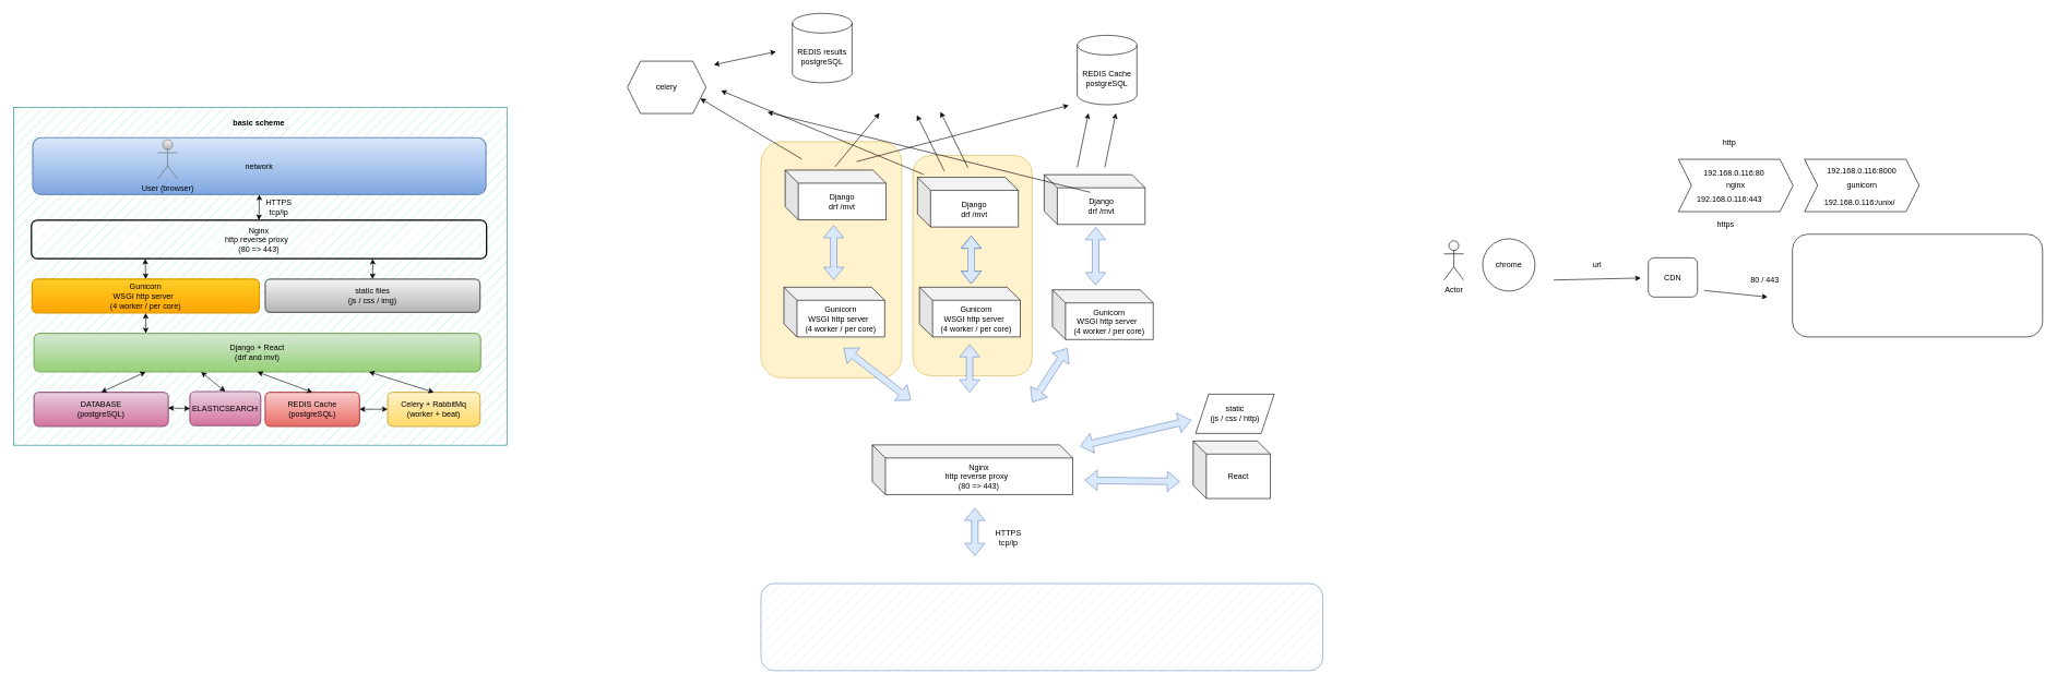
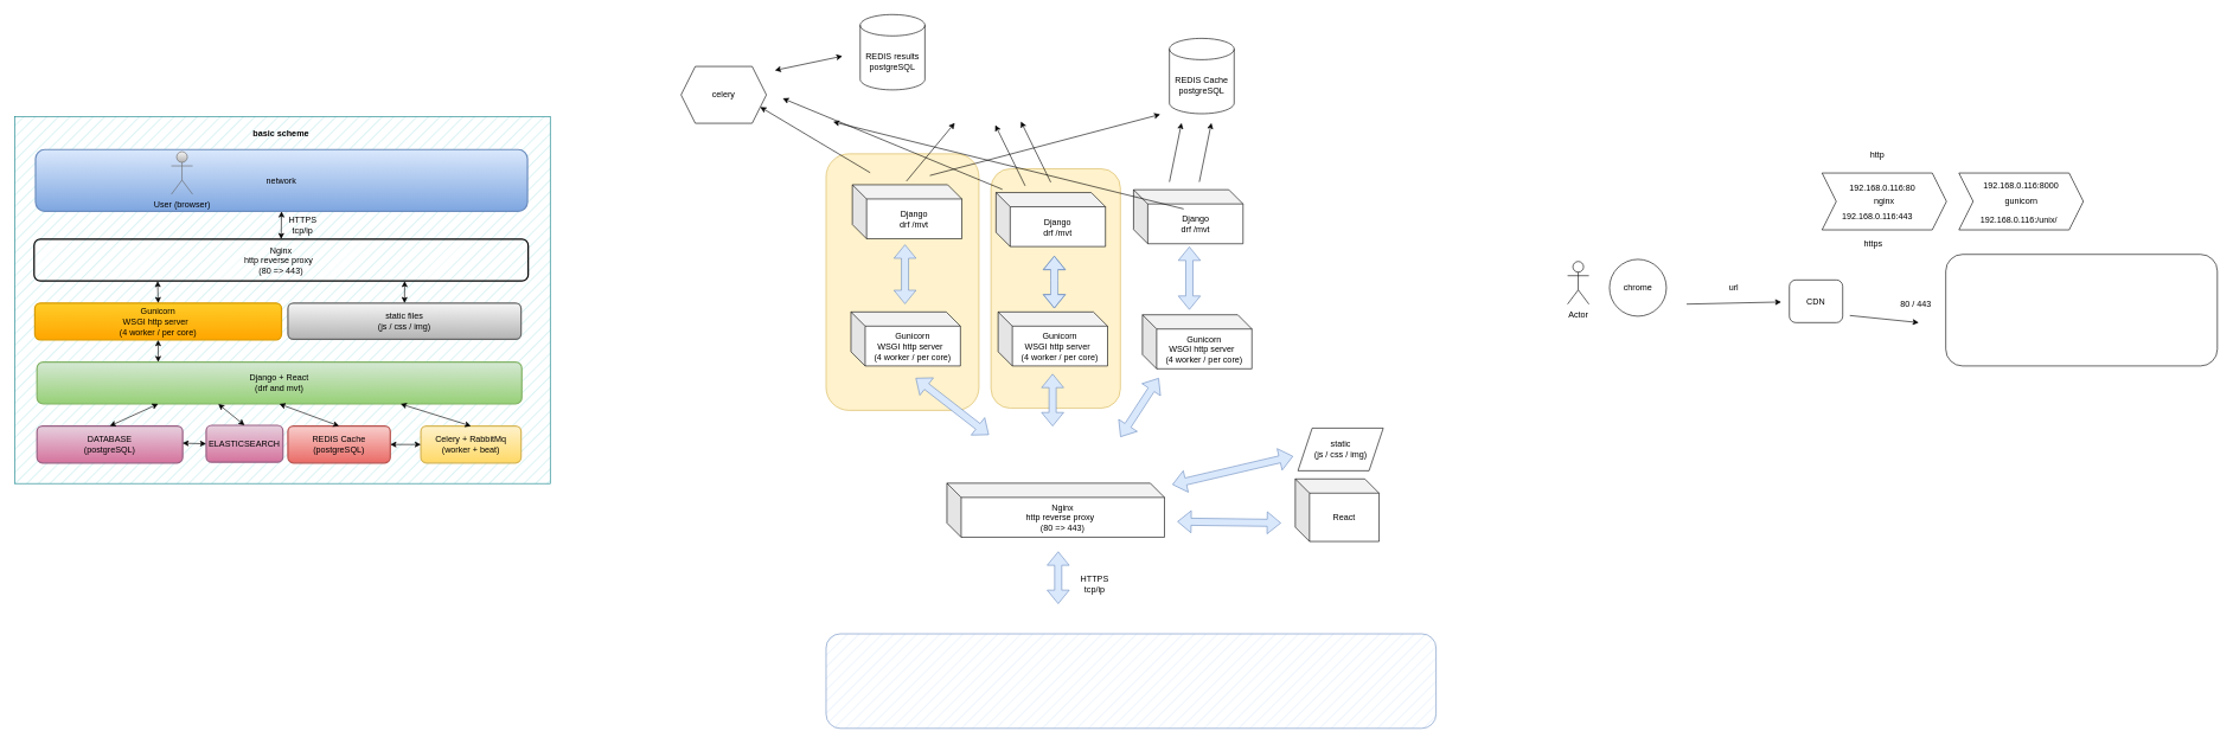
- <mxCell id="38" value="static&lt;br&gt;(js / css / http)" style="shape=parallelogram;perimeter=parallelogramPerimeter;whiteSpace=wrap;html=1;fixedSize=1;" parent="1" vertex="1"><mxGeometry x="1824.75" y="602" width="120" height="60" as="geometry" /></mxCell>
+ <mxCell id="38" value="static&lt;br&gt;(js / css / img)" style="shape=parallelogram;perimeter=parallelogramPerimeter;whiteSpace=wrap;html=1;fixedSize=1;" parent="1" vertex="1"><mxGeometry x="1824.75" y="602" width="120" height="60" as="geometry" /></mxCell>
